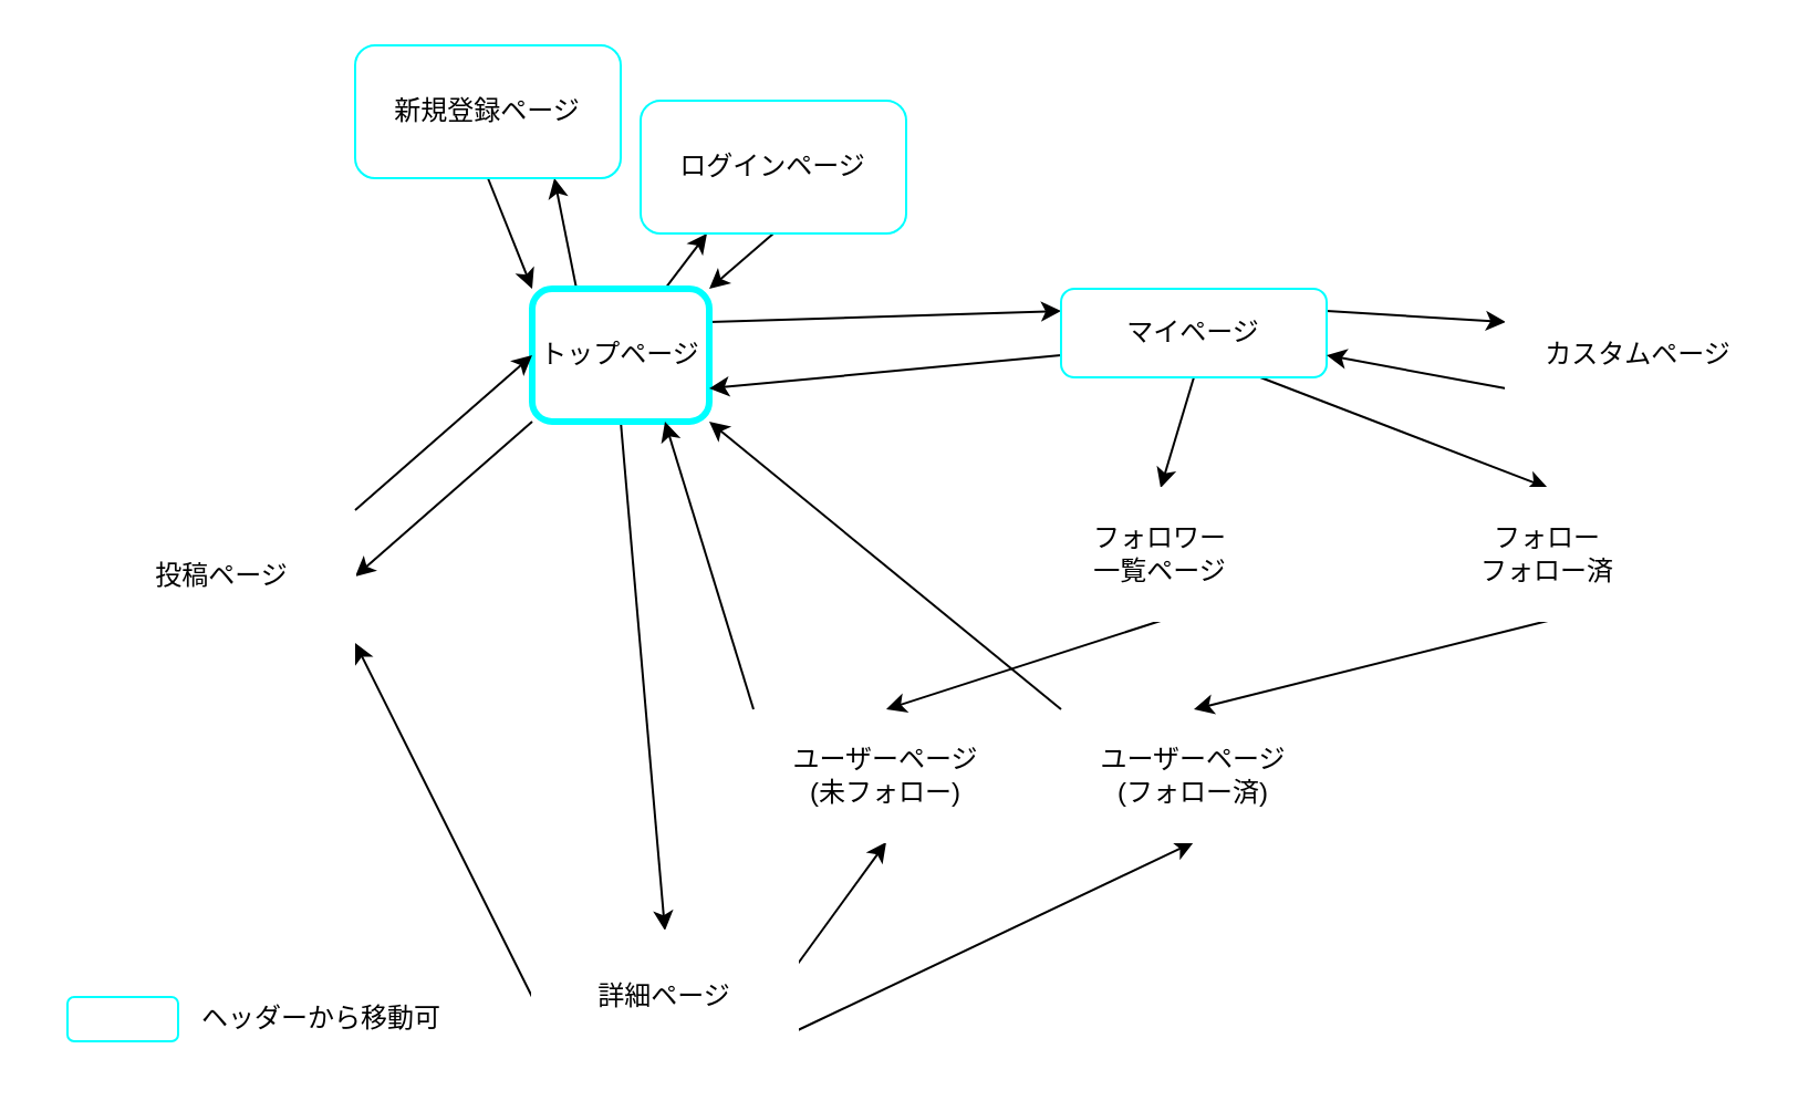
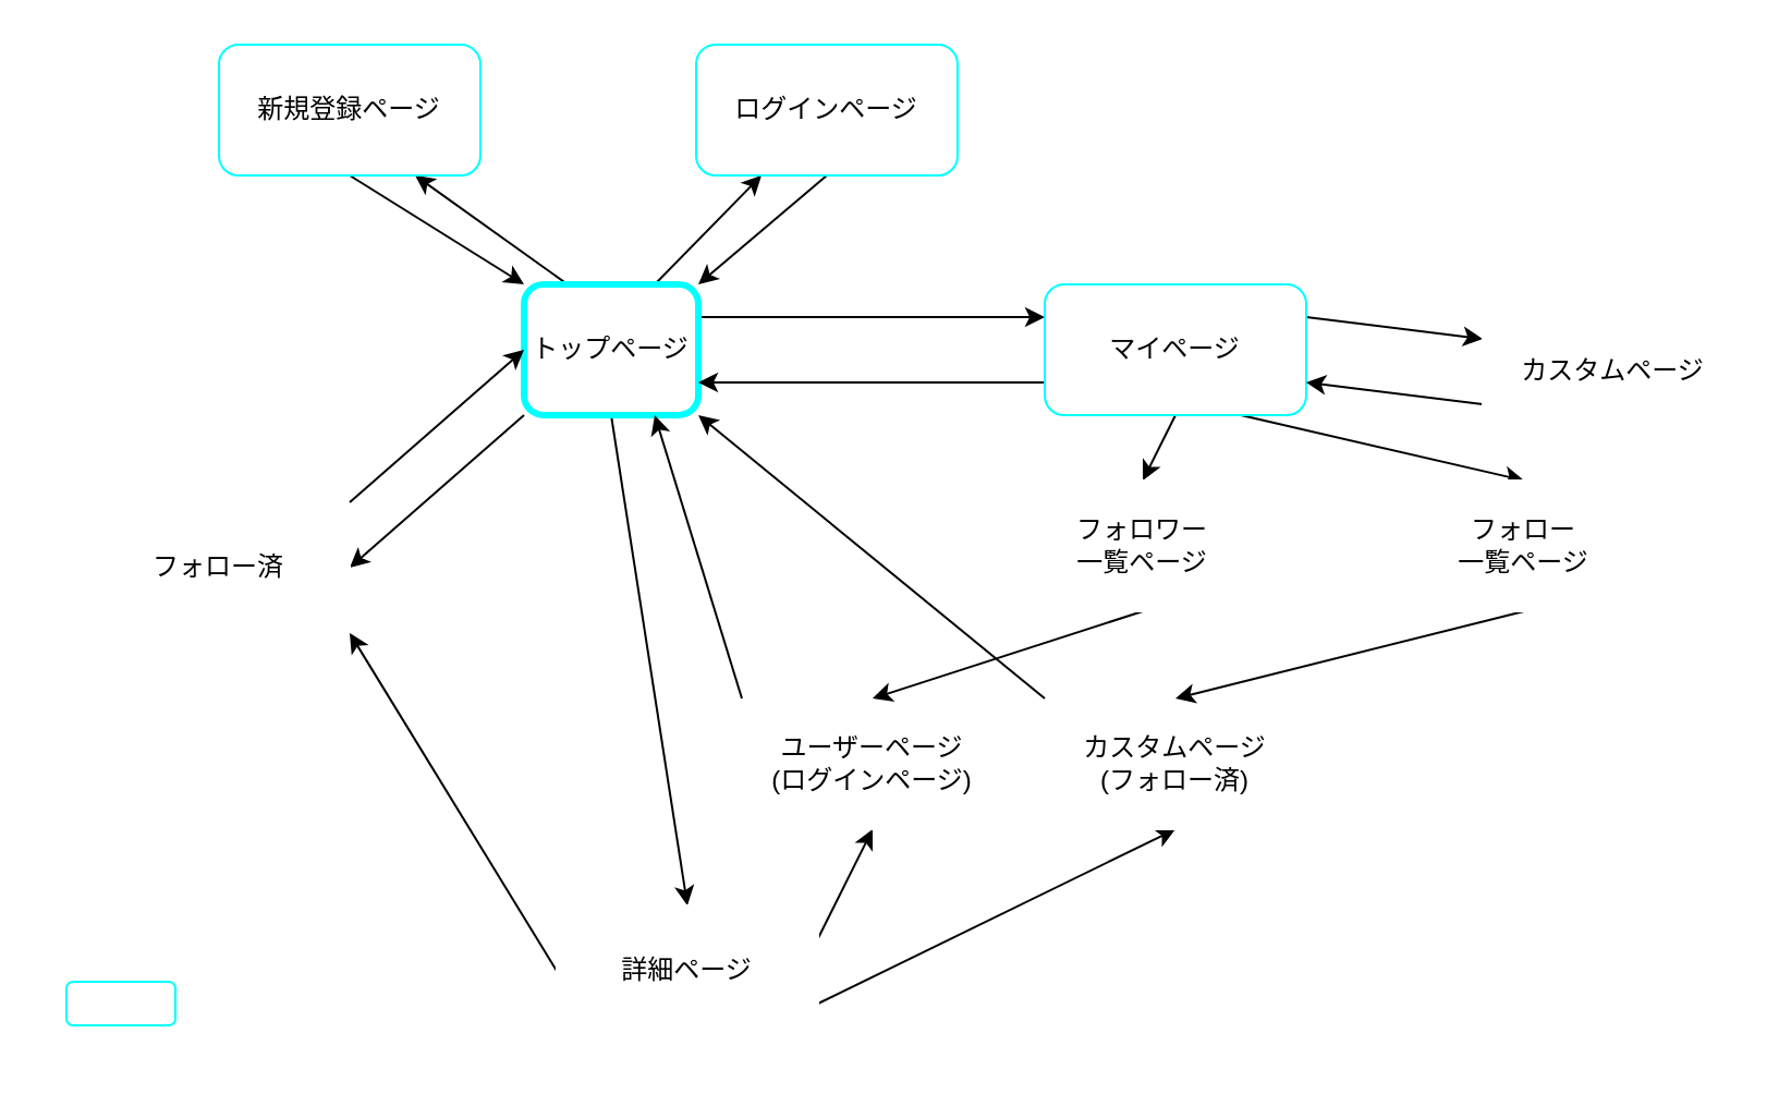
- <mxCell id="9" value="新規登録ページ" style="rounded=1;whiteSpace=wrap;html=1;strokeColor=#00FFFF;" vertex="1" parent="1"><mxGeometry x="160" y="20" width="120" height="60" as="geometry" /></mxCell>
+ <mxCell id="9" value="新規登録ページ" style="rounded=1;whiteSpace=wrap;html=1;strokeColor=#00FFFF;" vertex="1" parent="1"><mxGeometry x="100" y="20" width="120" height="60" as="geometry" /></mxCell>
- <mxCell id="11" value="ログインページ" style="rounded=1;whiteSpace=wrap;html=1;strokeColor=#00FFFF;" vertex="1" parent="1"><mxGeometry x="289" y="45" width="120" height="60" as="geometry" /></mxCell>
+ <mxCell id="11" value="ログインページ" style="rounded=1;whiteSpace=wrap;html=1;strokeColor=#00FFFF;" vertex="1" parent="1"><mxGeometry x="319" y="20" width="120" height="60" as="geometry" /></mxCell>
- <mxCell id="16" value="マイページ" style="rounded=1;whiteSpace=wrap;html=1;strokeColor=#00FFFF;strokeWidth=1;" vertex="1" parent="1"><mxGeometry x="479" y="130" width="120" height="40" as="geometry" /></mxCell>
+ <mxCell id="16" value="マイページ" style="rounded=1;whiteSpace=wrap;html=1;strokeColor=#00FFFF;strokeWidth=1;" vertex="1" parent="1"><mxGeometry x="479" y="130" width="120" height="60" as="geometry" /></mxCell>
- <mxCell id="28" value="カスタムページ" style="rounded=1;whiteSpace=wrap;html=1;strokeColor=#FFFFFF;strokeWidth=1;" vertex="1" parent="1"><mxGeometry x="680" y="130" width="120" height="60" as="geometry" /></mxCell>
+ <mxCell id="28" value="カスタムページ" style="rounded=1;whiteSpace=wrap;html=1;strokeColor=#FFFFFF;strokeWidth=1;" vertex="1" parent="1"><mxGeometry x="680" y="140" width="120" height="60" as="geometry" /></mxCell>
- <mxCell id="30" value="フォロー&lt;br&gt;フォロー済" style="rounded=1;whiteSpace=wrap;html=1;strokeColor=#FFFFFF;strokeWidth=1;" vertex="1" parent="1"><mxGeometry x="639" y="220" width="120" height="60" as="geometry" /></mxCell>
+ <mxCell id="30" value="フォロー&lt;br&gt;一覧ページ" style="rounded=1;whiteSpace=wrap;html=1;strokeColor=#FFFFFF;strokeWidth=1;" vertex="1" parent="1"><mxGeometry x="639" y="220" width="120" height="60" as="geometry" /></mxCell>
- <mxCell id="22" value="投稿ページ" style="rounded=1;whiteSpace=wrap;html=1;strokeColor=#FFFFFF;strokeWidth=1;" vertex="1" parent="1"><mxGeometry x="40" y="230" width="120" height="60" as="geometry" /></mxCell>
+ <mxCell id="22" value="フォロー済" style="rounded=1;whiteSpace=wrap;html=1;strokeColor=#FFFFFF;strokeWidth=1;" vertex="1" parent="1"><mxGeometry x="40" y="230" width="120" height="60" as="geometry" /></mxCell>
- <mxCell id="26" value="ユーザーページ&lt;br&gt;(未フォロー)" style="rounded=1;whiteSpace=wrap;html=1;strokeColor=#FFFFFF;strokeWidth=1;" vertex="1" parent="1"><mxGeometry x="340" y="320" width="120" height="60" as="geometry" /></mxCell>
+ <mxCell id="26" value="ユーザーページ&lt;br&gt;(ログインページ)" style="rounded=1;whiteSpace=wrap;html=1;strokeColor=#FFFFFF;strokeWidth=1;" vertex="1" parent="1"><mxGeometry x="340" y="320" width="120" height="60" as="geometry" /></mxCell>
- <mxCell id="24" value="ユーザーページ&lt;br&gt;(フォロー済)" style="rounded=1;whiteSpace=wrap;html=1;strokeColor=#FFFFFF;strokeWidth=1;" vertex="1" parent="1"><mxGeometry x="479" y="320" width="120" height="60" as="geometry" /></mxCell>
+ <mxCell id="24" value="カスタムページ&lt;br&gt;(フォロー済)" style="rounded=1;whiteSpace=wrap;html=1;strokeColor=#FFFFFF;strokeWidth=1;" vertex="1" parent="1"><mxGeometry x="479" y="320" width="120" height="60" as="geometry" /></mxCell>
- <mxCell id="20" value="詳細ページ" style="rounded=1;whiteSpace=wrap;html=1;strokeColor=#FFFFFF;strokeWidth=1;" vertex="1" parent="1"><mxGeometry x="240" y="420" width="120" height="60" as="geometry" /></mxCell>
+ <mxCell id="20" value="詳細ページ" style="rounded=1;whiteSpace=wrap;html=1;strokeColor=#FFFFFF;strokeWidth=1;" vertex="1" parent="1"><mxGeometry x="255" y="415" width="120" height="60" as="geometry" /></mxCell>
- <mxCell id="36" value="ヘッダーから移動可" style="rounded=0;whiteSpace=wrap;html=1;strokeColor=#FFFFFF;strokeWidth=1;opacity=0;" vertex="1" parent="33"><mxGeometry x="70" y="10" width="110" height="20" as="geometry" /></mxCell>
